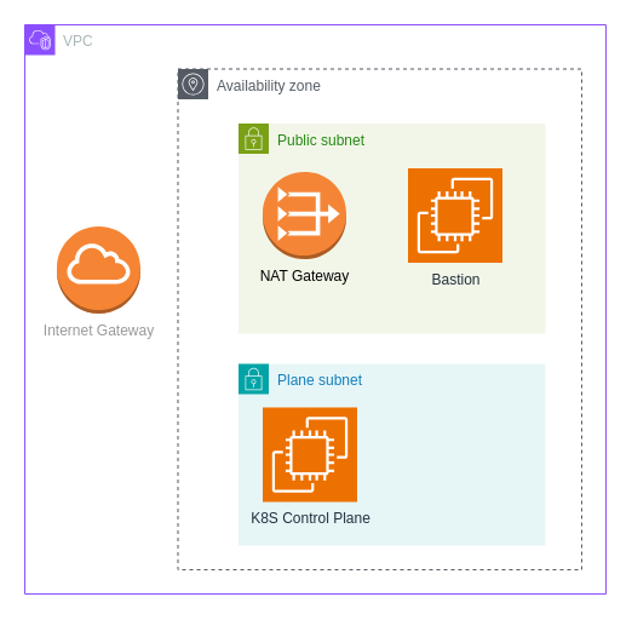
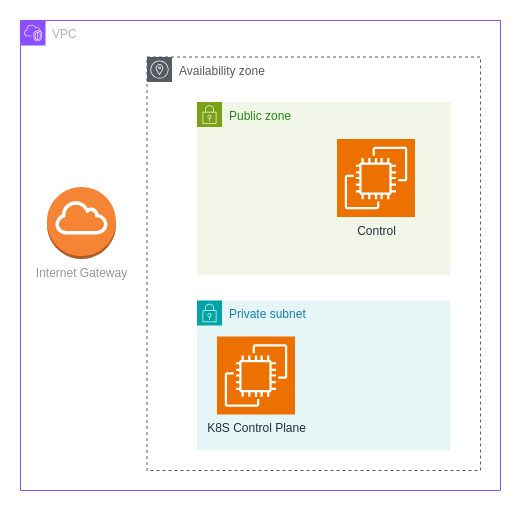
- <mxCell id="5" value="Public subnet" style="points=[[0,0],[0.25,0],[0.5,0],[0.75,0],[1,0],[1,0.25],[1,0.5],[1,0.75],[1,1],[0.75,1],[0.5,1],[0.25,1],[0,1],[0,0.75],[0,0.5],[0,0.25]];outlineConnect=0;gradientColor=none;html=1;whiteSpace=wrap;fontSize=12;fontStyle=0;container=1;pointerEvents=0;collapsible=0;recursiveResize=0;shape=mxgraph.aws4.group;grIcon=mxgraph.aws4.group_security_group;grStroke=0;strokeColor=#7AA116;fillColor=#F2F6E8;verticalAlign=top;align=left;spacingLeft=30;fontColor=#248814;dashed=0;" parent="2" vertex="1"><mxGeometry x="176.5" y="81.5" width="253.5" height="173.5" as="geometry" /></mxCell>
+ <mxCell id="5" value="Public zone" style="points=[[0,0],[0.25,0],[0.5,0],[0.75,0],[1,0],[1,0.25],[1,0.5],[1,0.75],[1,1],[0.75,1],[0.5,1],[0.25,1],[0,1],[0,0.75],[0,0.5],[0,0.25]];outlineConnect=0;gradientColor=none;html=1;whiteSpace=wrap;fontSize=12;fontStyle=0;container=1;pointerEvents=0;collapsible=0;recursiveResize=0;shape=mxgraph.aws4.group;grIcon=mxgraph.aws4.group_security_group;grStroke=0;strokeColor=#7AA116;fillColor=#F2F6E8;verticalAlign=top;align=left;spacingLeft=30;fontColor=#248814;dashed=0;" parent="2" vertex="1"><mxGeometry x="176.5" y="81.5" width="253.5" height="173.5" as="geometry" /></mxCell>
- <mxCell id="6" value="NAT Gateway" style="outlineConnect=0;dashed=0;verticalLabelPosition=bottom;verticalAlign=top;align=center;html=1;shape=mxgraph.aws3.vpc_nat_gateway;fillColor=#F58536;gradientColor=none;" parent="5" vertex="1"><mxGeometry x="20" y="40" width="69" height="72" as="geometry" /></mxCell>
- <mxCell id="7" value="Bastion" style="sketch=0;points=[[0,0,0],[0.25,0,0],[0.5,0,0],[0.75,0,0],[1,0,0],[0,1,0],[0.25,1,0],[0.5,1,0],[0.75,1,0],[1,1,0],[0,0.25,0],[0,0.5,0],[0,0.75,0],[1,0.25,0],[1,0.5,0],[1,0.75,0]];outlineConnect=0;fontColor=#232F3E;fillColor=#ED7100;strokeColor=#ffffff;dashed=0;verticalLabelPosition=bottom;verticalAlign=top;align=center;html=1;fontSize=12;fontStyle=0;aspect=fixed;shape=mxgraph.aws4.resourceIcon;resIcon=mxgraph.aws4.ec2;" parent="5" vertex="1"><mxGeometry x="140" y="37" width="78" height="78" as="geometry" /></mxCell>
+ <mxCell id="7" value="Control" style="sketch=0;points=[[0,0,0],[0.25,0,0],[0.5,0,0],[0.75,0,0],[1,0,0],[0,1,0],[0.25,1,0],[0.5,1,0],[0.75,1,0],[1,1,0],[0,0.25,0],[0,0.5,0],[0,0.75,0],[1,0.25,0],[1,0.5,0],[1,0.75,0]];outlineConnect=0;fontColor=#232F3E;fillColor=#ED7100;strokeColor=#ffffff;dashed=0;verticalLabelPosition=bottom;verticalAlign=top;align=center;html=1;fontSize=12;fontStyle=0;aspect=fixed;shape=mxgraph.aws4.resourceIcon;resIcon=mxgraph.aws4.ec2;" parent="5" vertex="1"><mxGeometry x="140" y="37" width="78" height="78" as="geometry" /></mxCell>
- <mxCell id="8" value="Plane subnet" style="points=[[0,0],[0.25,0],[0.5,0],[0.75,0],[1,0],[1,0.25],[1,0.5],[1,0.75],[1,1],[0.75,1],[0.5,1],[0.25,1],[0,1],[0,0.75],[0,0.5],[0,0.25]];outlineConnect=0;gradientColor=none;html=1;whiteSpace=wrap;fontSize=12;fontStyle=0;container=1;pointerEvents=0;collapsible=0;recursiveResize=0;shape=mxgraph.aws4.group;grIcon=mxgraph.aws4.group_security_group;grStroke=0;strokeColor=#00A4A6;fillColor=#E6F6F7;verticalAlign=top;align=left;spacingLeft=30;fontColor=#147EBA;dashed=0;" parent="2" vertex="1"><mxGeometry x="176.5" y="280" width="253.5" height="150" as="geometry" /></mxCell>
+ <mxCell id="8" value="Private subnet" style="points=[[0,0],[0.25,0],[0.5,0],[0.75,0],[1,0],[1,0.25],[1,0.5],[1,0.75],[1,1],[0.75,1],[0.5,1],[0.25,1],[0,1],[0,0.75],[0,0.5],[0,0.25]];outlineConnect=0;gradientColor=none;html=1;whiteSpace=wrap;fontSize=12;fontStyle=0;container=1;pointerEvents=0;collapsible=0;recursiveResize=0;shape=mxgraph.aws4.group;grIcon=mxgraph.aws4.group_security_group;grStroke=0;strokeColor=#00A4A6;fillColor=#E6F6F7;verticalAlign=top;align=left;spacingLeft=30;fontColor=#147EBA;dashed=0;" parent="2" vertex="1"><mxGeometry x="176.5" y="280" width="253.5" height="150" as="geometry" /></mxCell>
